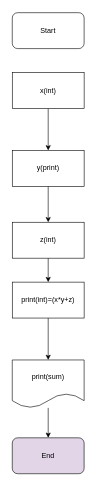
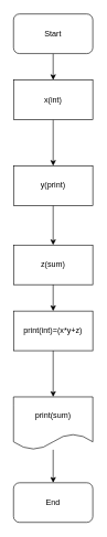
+ <mxCell id="2" value="" style="edgeStyle=orthogonalEdgeStyle;rounded=0;orthogonalLoop=1;jettySize=auto;html=1;" edge="1" parent="1" source="3" target="8"><mxGeometry relative="1" as="geometry" /></mxCell>
- <mxCell id="10" value="z(int)" style="rounded=0;whiteSpace=wrap;html=1;" vertex="1" parent="1"><mxGeometry x="20" y="370" width="120" height="60" as="geometry" /></mxCell>
+ <mxCell id="10" value="z(sum)" style="rounded=0;whiteSpace=wrap;html=1;" vertex="1" parent="1"><mxGeometry x="20" y="370" width="120" height="60" as="geometry" /></mxCell>
- <mxCell id="4" value="End" style="rounded=1;whiteSpace=wrap;html=1;fillColor=#e1d5e7;" vertex="1" parent="1"><mxGeometry x="20" y="730" width="120" height="60" as="geometry" /></mxCell>
+ <mxCell id="4" value="End" style="rounded=1;whiteSpace=wrap;html=1;" vertex="1" parent="1"><mxGeometry x="20" y="730" width="120" height="60" as="geometry" /></mxCell>
